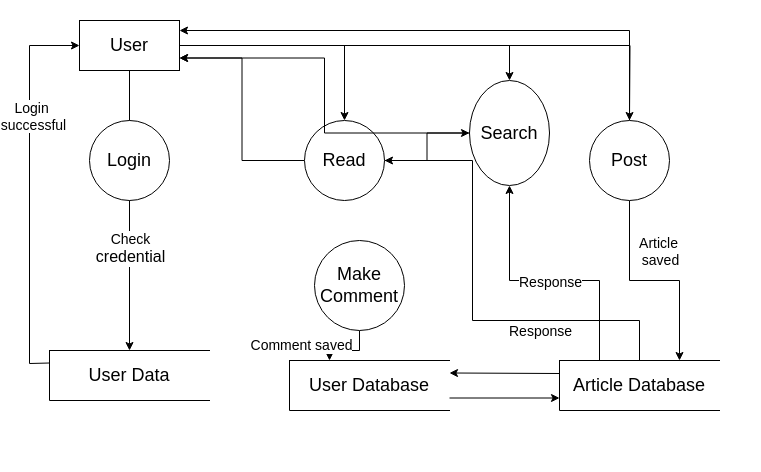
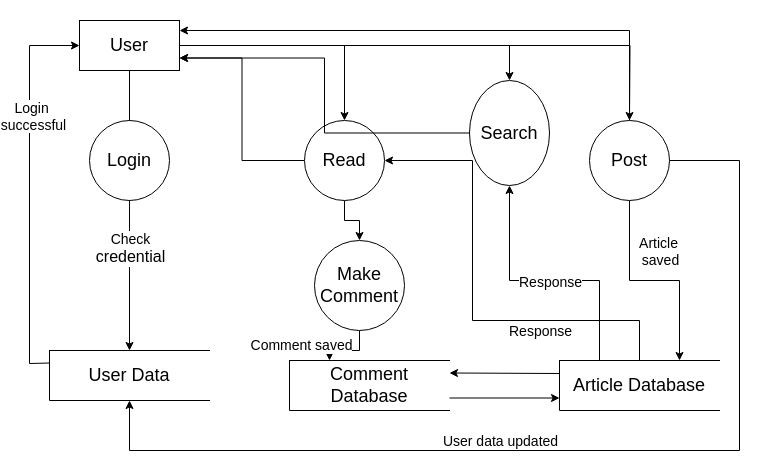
- <mxCell id="14" style="edgeStyle=orthogonalEdgeStyle;rounded=0;orthogonalLoop=1;jettySize=auto;html=1;" edge="1" parent="1" source="16" target="30"><mxGeometry relative="1" as="geometry" /></mxCell>
+ <mxCell id="14" style="edgeStyle=orthogonalEdgeStyle;rounded=0;orthogonalLoop=1;jettySize=auto;html=1;" edge="1" parent="1" source="16" target="22"><mxGeometry relative="1" as="geometry" /></mxCell>
- <mxCell id="13" value="&lt;span style=&quot;font-size: 18px;&quot;&gt;User Database&lt;/span&gt;" style="html=1;dashed=0;whiteSpace=wrap;shape=partialRectangle;right=0;" vertex="1" parent="1"><mxGeometry x="280" y="360" width="160" height="50" as="geometry" /></mxCell>
+ <mxCell id="13" value="&lt;span style=&quot;font-size: 18px;&quot;&gt;Comment Database&lt;/span&gt;" style="html=1;dashed=0;whiteSpace=wrap;shape=partialRectangle;right=0;" vertex="1" parent="1"><mxGeometry x="280" y="360" width="160" height="50" as="geometry" /></mxCell>
+ <mxCell id="27" value="" style="endArrow=classic;html=1;rounded=0;entryX=0.5;entryY=1;entryDx=0;entryDy=0;exitX=1;exitY=0.5;exitDx=0;exitDy=0;" edge="1" parent="1" source="26" target="5"><mxGeometry width="50" height="50" relative="1" as="geometry"><mxPoint x="730" y="160" as="sourcePoint" /><mxPoint x="400" y="200" as="targetPoint" /><Array as="points"><mxPoint x="730" y="160" /><mxPoint x="730" y="450" /><mxPoint x="120" y="450" /></Array></mxGeometry></mxCell>
+ <mxCell id="28" value="&lt;font style=&quot;font-size: 14px;&quot;&gt;User data updated&lt;/font&gt;" style="edgeLabel;html=1;align=center;verticalAlign=middle;resizable=0;points=[];" vertex="1" connectable="0" parent="27"><mxGeometry x="0.046" y="2" relative="1" as="geometry"><mxPoint x="-67" y="-12" as="offset" /></mxGeometry></mxCell>
